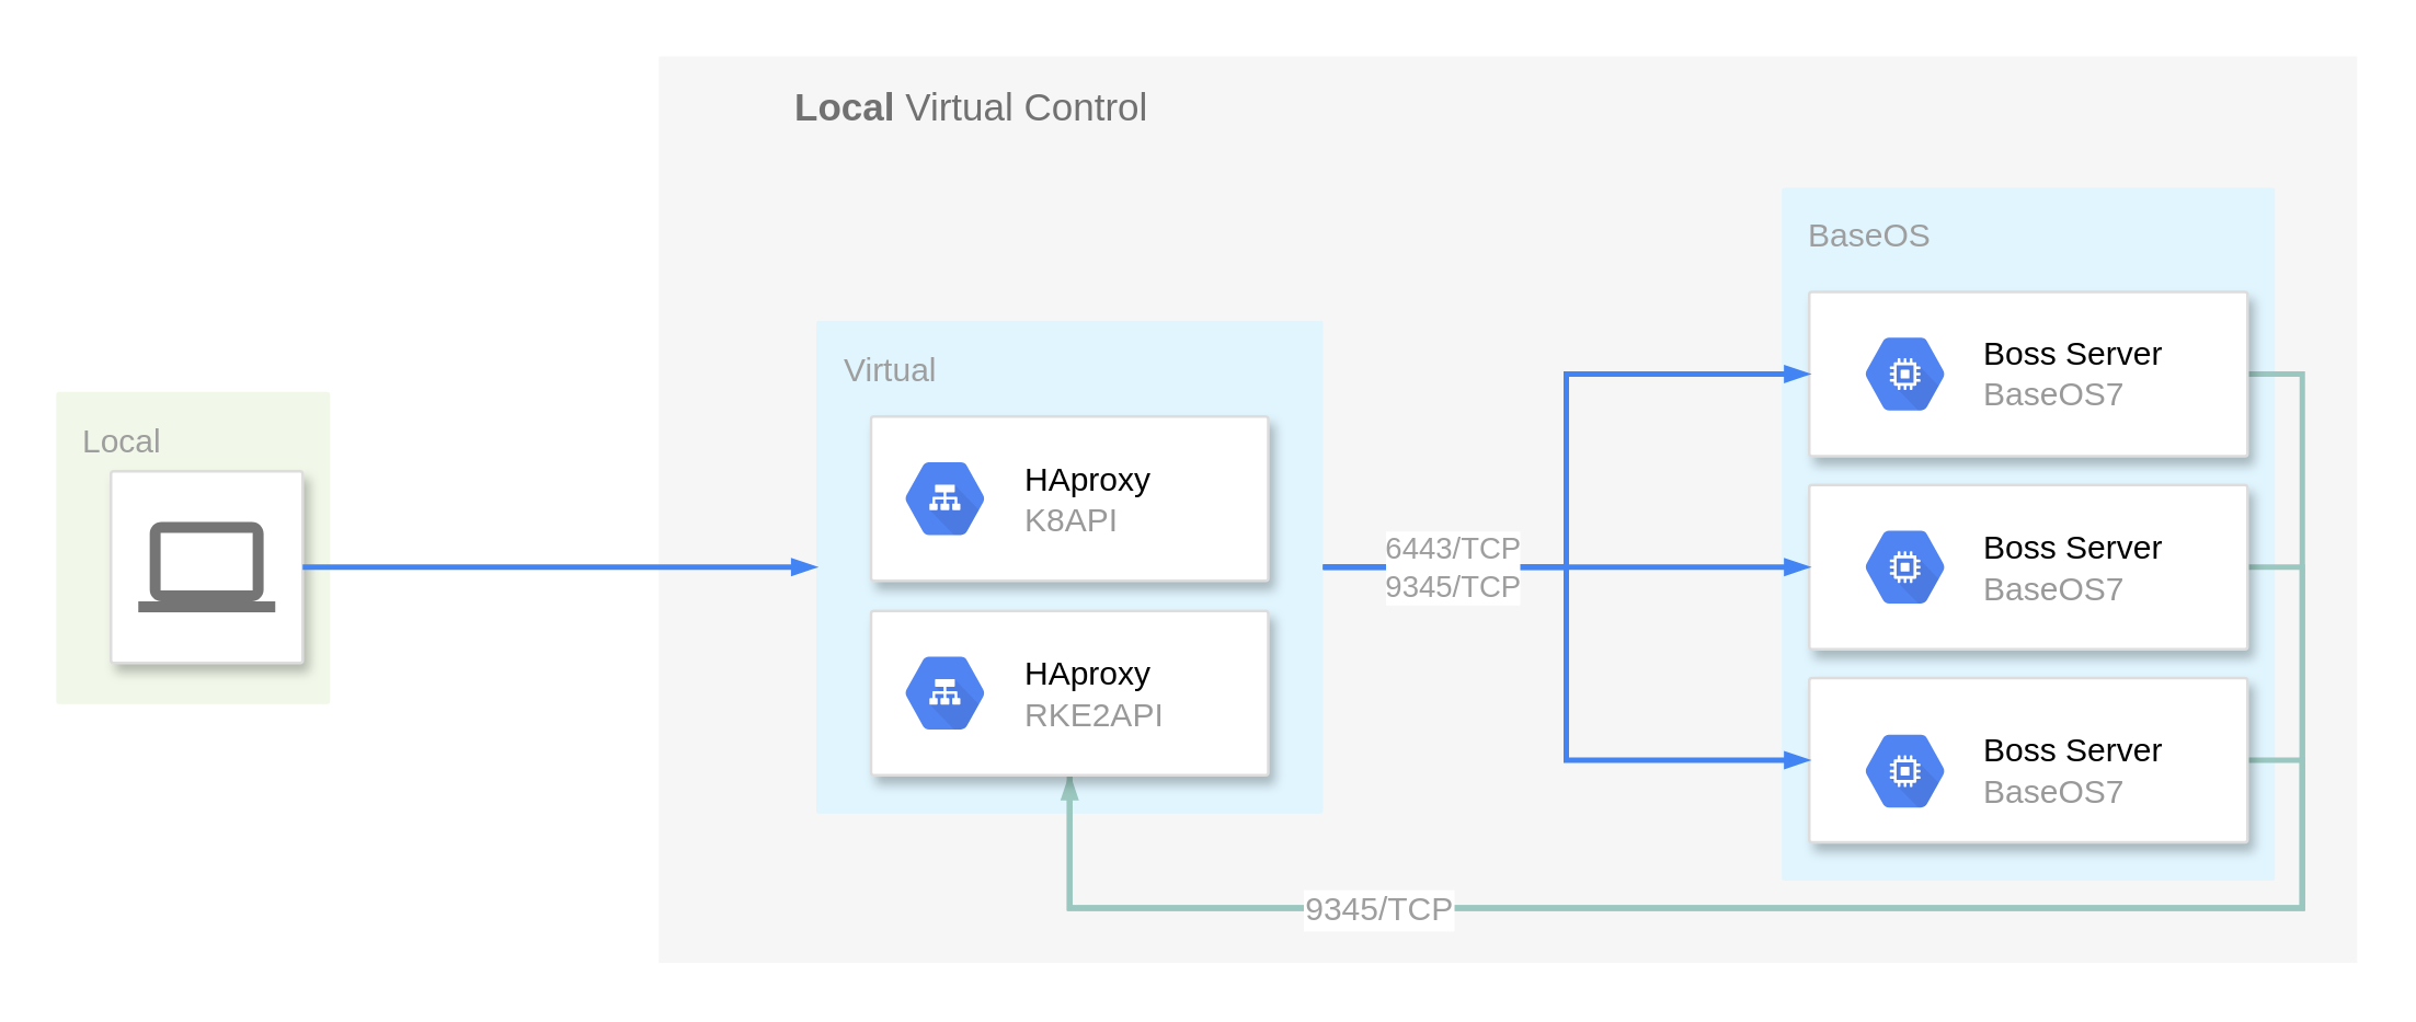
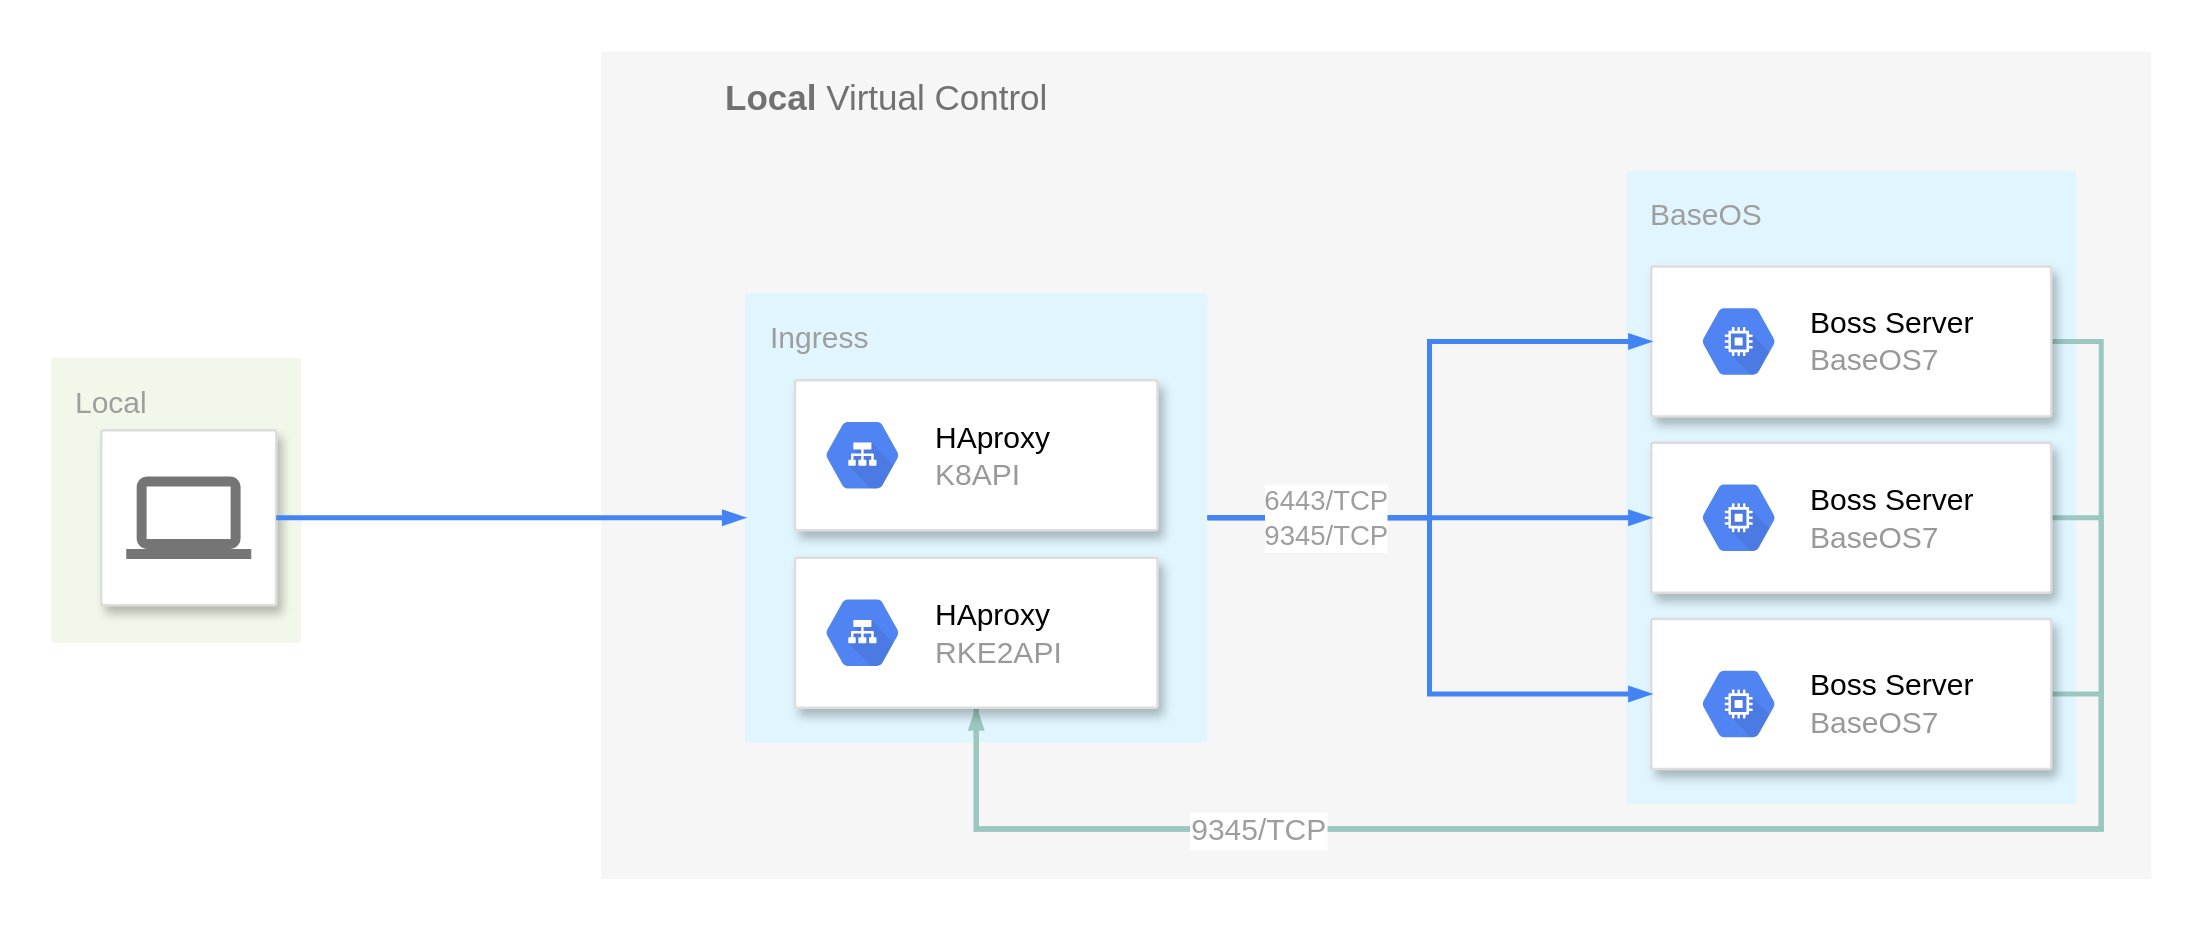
- <mxCell id="4" value="Virtual" style="rounded=1;absoluteArcSize=1;arcSize=2;html=1;strokeColor=none;gradientColor=none;shadow=0;dashed=0;fontSize=12;fontColor=#9E9E9E;align=left;verticalAlign=top;spacing=10;spacingTop=-4;fillColor=#E1F5FE;" vertex="1" parent="1"><mxGeometry x="297.5" y="116.5" width="185" height="180" as="geometry" /></mxCell>
+ <mxCell id="4" value="Ingress" style="rounded=1;absoluteArcSize=1;arcSize=2;html=1;strokeColor=none;gradientColor=none;shadow=0;dashed=0;fontSize=12;fontColor=#9E9E9E;align=left;verticalAlign=top;spacing=10;spacingTop=-4;fillColor=#E1F5FE;" vertex="1" parent="1"><mxGeometry x="297.5" y="116.5" width="185" height="180" as="geometry" /></mxCell>
